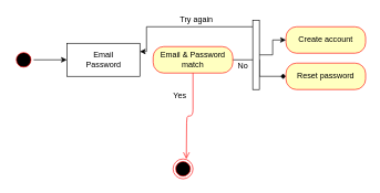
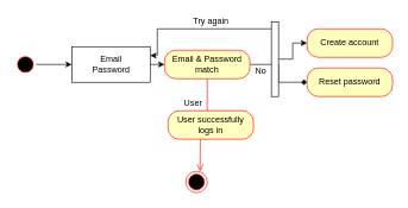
+ <mxCell id="3" style="edgeStyle=orthogonalEdgeStyle;rounded=0;orthogonalLoop=1;jettySize=auto;html=1;exitX=1;exitY=0.5;exitDx=0;exitDy=0;entryX=0;entryY=0.5;entryDx=0;entryDy=0;" edge="1" parent="1" source="4" target="6"><mxGeometry relative="1" as="geometry" /></mxCell>
- <mxCell id="8" value="Yes" style="text;html=1;resizable=0;autosize=1;align=center;verticalAlign=middle;points=[];fillColor=none;strokeColor=none;rounded=0;" vertex="1" parent="1"><mxGeometry x="250" y="135" width="40" height="20" as="geometry" /></mxCell>
+ <mxCell id="8" value="User" style="text;html=1;resizable=0;autosize=1;align=center;verticalAlign=middle;points=[];fillColor=none;strokeColor=none;rounded=0;" vertex="1" parent="1"><mxGeometry x="250" y="135" width="40" height="20" as="geometry" /></mxCell>
+ <mxCell id="18" value="User successfully logs in" style="rounded=1;whiteSpace=wrap;html=1;arcSize=40;fontColor=#000000;fillColor=#ffffc0;strokeColor=#ff0000;" vertex="1" parent="1"><mxGeometry x="235" y="155" width="120" height="40" as="geometry" /></mxCell>
